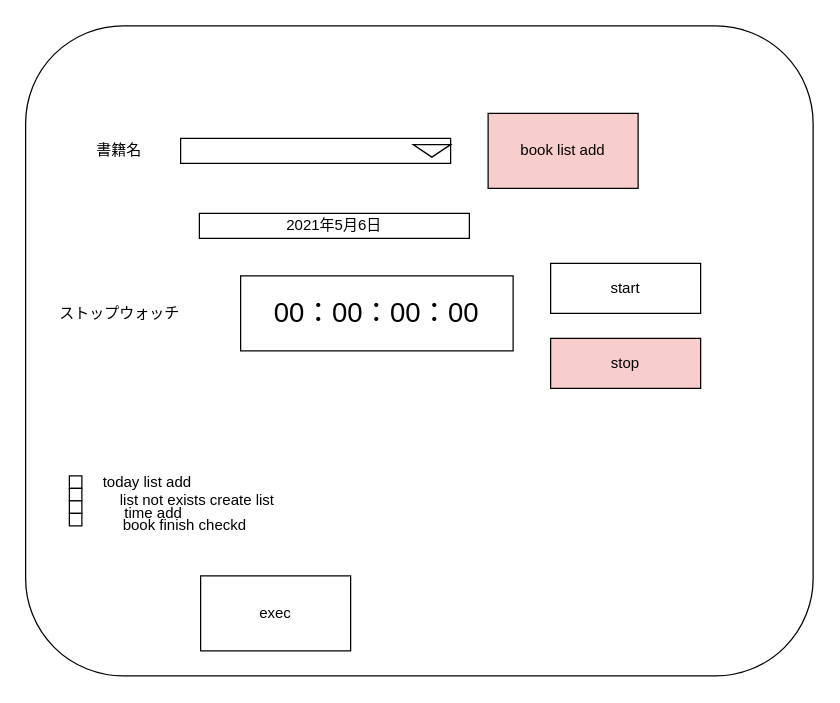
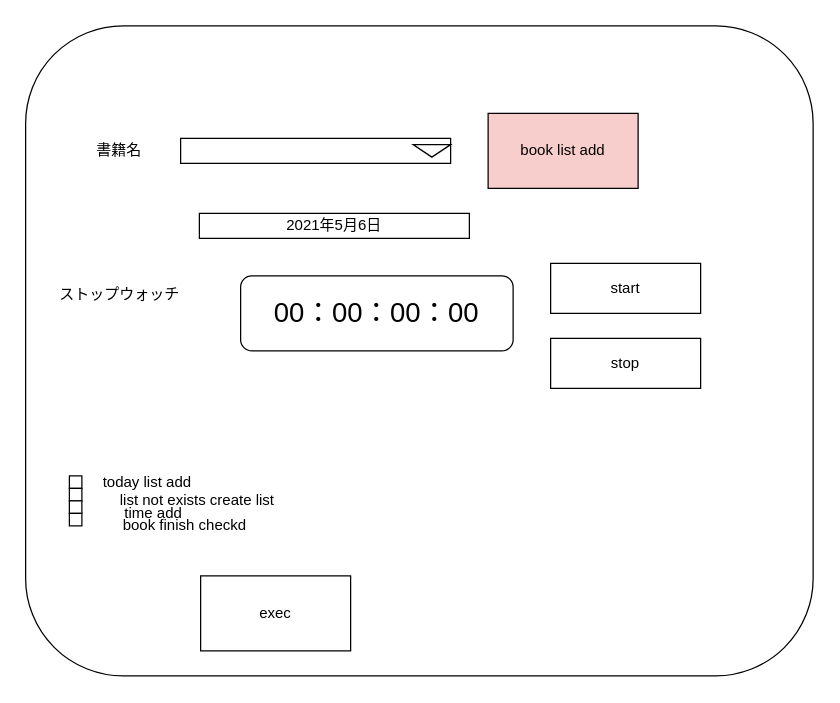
- <mxCell id="8" value="ストップウォッチ" style="text;html=1;strokeColor=none;fillColor=none;align=center;verticalAlign=middle;whiteSpace=wrap;rounded=0;" vertex="1" parent="1"><mxGeometry x="37.5" y="240" width="115" height="20" as="geometry" /></mxCell>
+ <mxCell id="8" value="ストップウォッチ" style="text;html=1;strokeColor=none;fillColor=none;align=center;verticalAlign=middle;whiteSpace=wrap;rounded=0;" vertex="1" parent="1"><mxGeometry x="37.5" y="225" width="115" height="20" as="geometry" /></mxCell>
- <mxCell id="7" value="&lt;font style=&quot;font-size: 22px&quot;&gt;00：00：00：00&lt;/font&gt;" style="rounded=0;whiteSpace=wrap;html=1;" vertex="1" parent="1"><mxGeometry x="192" y="220" width="218" height="60" as="geometry" /></mxCell>
+ <mxCell id="7" value="&lt;font style=&quot;font-size: 22px&quot;&gt;00：00：00：00&lt;/font&gt;" style="whiteSpace=wrap;html=1;rounded=1;" vertex="1" parent="1"><mxGeometry x="192" y="220" width="218" height="60" as="geometry" /></mxCell>
- <mxCell id="10" value="stop" style="rounded=0;whiteSpace=wrap;html=1;fillColor=#f8cecc;" vertex="1" parent="1"><mxGeometry x="440" y="270" width="120" height="40" as="geometry" /></mxCell>
+ <mxCell id="10" value="stop" style="rounded=0;whiteSpace=wrap;html=1;" vertex="1" parent="1"><mxGeometry x="440" y="270" width="120" height="40" as="geometry" /></mxCell>
